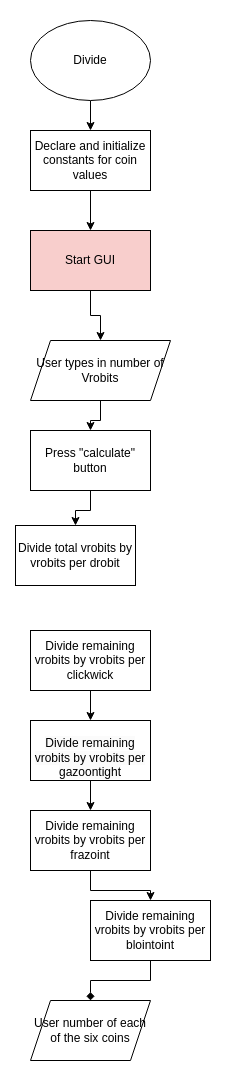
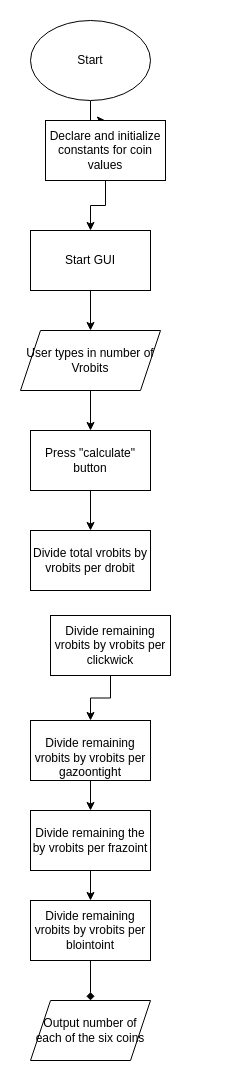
- <mxCell id="17" value="Divide" style="ellipse;whiteSpace=wrap;html=1;" vertex="1" parent="1"><mxGeometry x="30" y="20" width="120" height="80" as="geometry" /></mxCell>
+ <mxCell id="17" value="Start" style="ellipse;whiteSpace=wrap;html=1;" vertex="1" parent="1"><mxGeometry x="30" y="20" width="120" height="80" as="geometry" /></mxCell>
- <mxCell id="19" value="Declare and initialize constants for coin values" style="whiteSpace=wrap;html=1;" vertex="1" parent="1"><mxGeometry x="30" y="130" width="120" height="60" as="geometry" /></mxCell>
+ <mxCell id="19" value="Declare and initialize constants for coin values" style="whiteSpace=wrap;html=1;" vertex="1" parent="1"><mxGeometry x="45" y="120" width="120" height="60" as="geometry" /></mxCell>
- <mxCell id="21" value="Start GUI" style="whiteSpace=wrap;html=1;fillColor=#f8cecc;" vertex="1" parent="1"><mxGeometry x="30" y="230" width="120" height="60" as="geometry" /></mxCell>
+ <mxCell id="21" value="Start GUI" style="whiteSpace=wrap;html=1;" vertex="1" parent="1"><mxGeometry x="30" y="230" width="120" height="60" as="geometry" /></mxCell>
- <mxCell id="23" value="User types in number of Vrobits" style="shape=parallelogram;perimeter=parallelogramPerimeter;whiteSpace=wrap;html=1;fixedSize=1;" vertex="1" parent="1"><mxGeometry x="30" y="340" width="140" height="60" as="geometry" /></mxCell>
+ <mxCell id="23" value="User types in number of Vrobits" style="shape=parallelogram;perimeter=parallelogramPerimeter;whiteSpace=wrap;html=1;fixedSize=1;" vertex="1" parent="1"><mxGeometry x="20" y="330" width="140" height="60" as="geometry" /></mxCell>
- <mxCell id="5" value="Divide total vrobits by vrobits per drobit" style="whiteSpace=wrap;html=1;" vertex="1" parent="1"><mxGeometry x="15" y="525" width="120" height="60" as="geometry" /></mxCell>
+ <mxCell id="5" value="Divide total vrobits by vrobits per drobit" style="whiteSpace=wrap;html=1;" vertex="1" parent="1"><mxGeometry x="30" y="530" width="120" height="60" as="geometry" /></mxCell>
- <mxCell id="7" value="Divide remaining vrobits by vrobits per clickwick" style="whiteSpace=wrap;html=1;" vertex="1" parent="1"><mxGeometry x="30" y="630" width="120" height="60" as="geometry" /></mxCell>
+ <mxCell id="7" value="Divide remaining vrobits by vrobits per clickwick" style="whiteSpace=wrap;html=1;" vertex="1" parent="1"><mxGeometry x="50" y="615" width="120" height="60" as="geometry" /></mxCell>
- <mxCell id="11" value="Divide remaining vrobits by vrobits per frazoint" style="whiteSpace=wrap;html=1;" vertex="1" parent="1"><mxGeometry x="30" y="810" width="120" height="60" as="geometry" /></mxCell>
+ <mxCell id="11" value="Divide remaining the by vrobits per frazoint" style="whiteSpace=wrap;html=1;" vertex="1" parent="1"><mxGeometry x="30" y="810" width="120" height="60" as="geometry" /></mxCell>
- <mxCell id="13" value="Divide remaining vrobits by vrobits per blointoint" style="whiteSpace=wrap;html=1;" vertex="1" parent="1"><mxGeometry x="90" y="900" width="120" height="60" as="geometry" /></mxCell>
+ <mxCell id="13" value="Divide remaining vrobits by vrobits per blointoint" style="whiteSpace=wrap;html=1;" vertex="1" parent="1"><mxGeometry x="30" y="900" width="120" height="60" as="geometry" /></mxCell>
- <mxCell id="24" value="User number of each of the six coins" style="shape=parallelogram;perimeter=parallelogramPerimeter;whiteSpace=wrap;html=1;fixedSize=1;" vertex="1" parent="1"><mxGeometry x="30" y="1000" width="120" height="60" as="geometry" /></mxCell>
+ <mxCell id="24" value="Output number of each of the six coins" style="shape=parallelogram;perimeter=parallelogramPerimeter;whiteSpace=wrap;html=1;fixedSize=1;" vertex="1" parent="1"><mxGeometry x="30" y="1000" width="120" height="60" as="geometry" /></mxCell>
